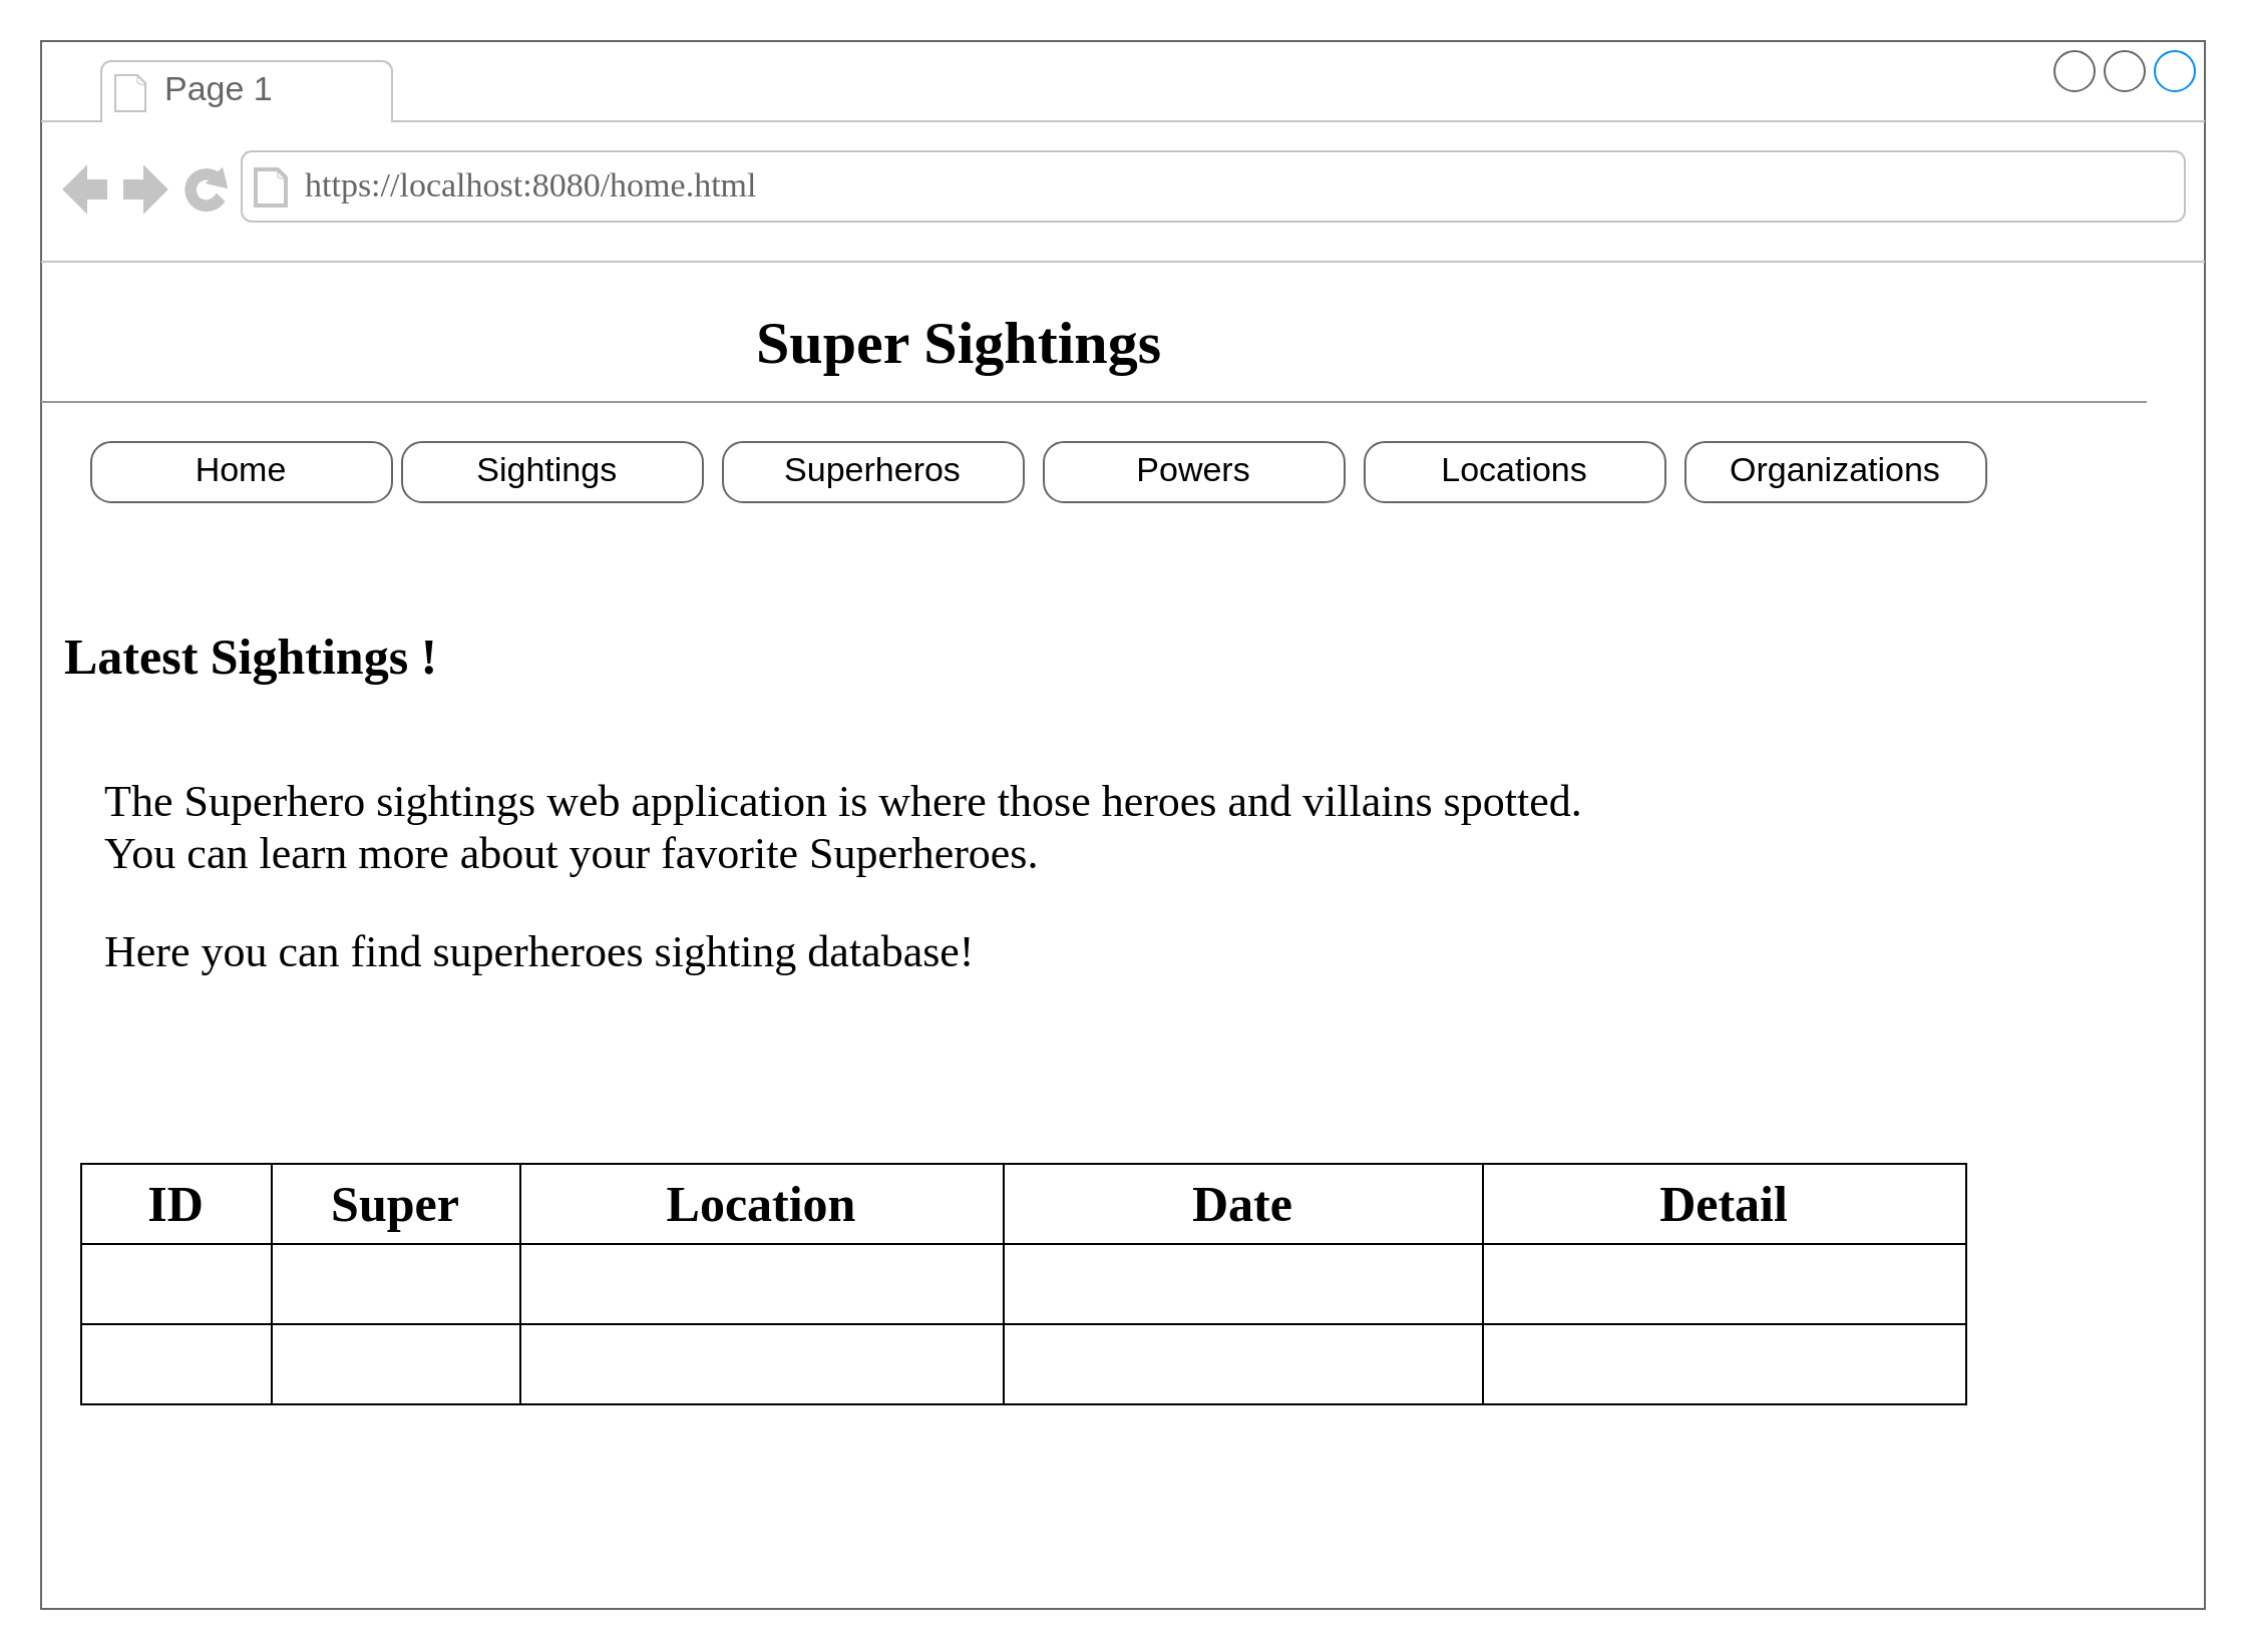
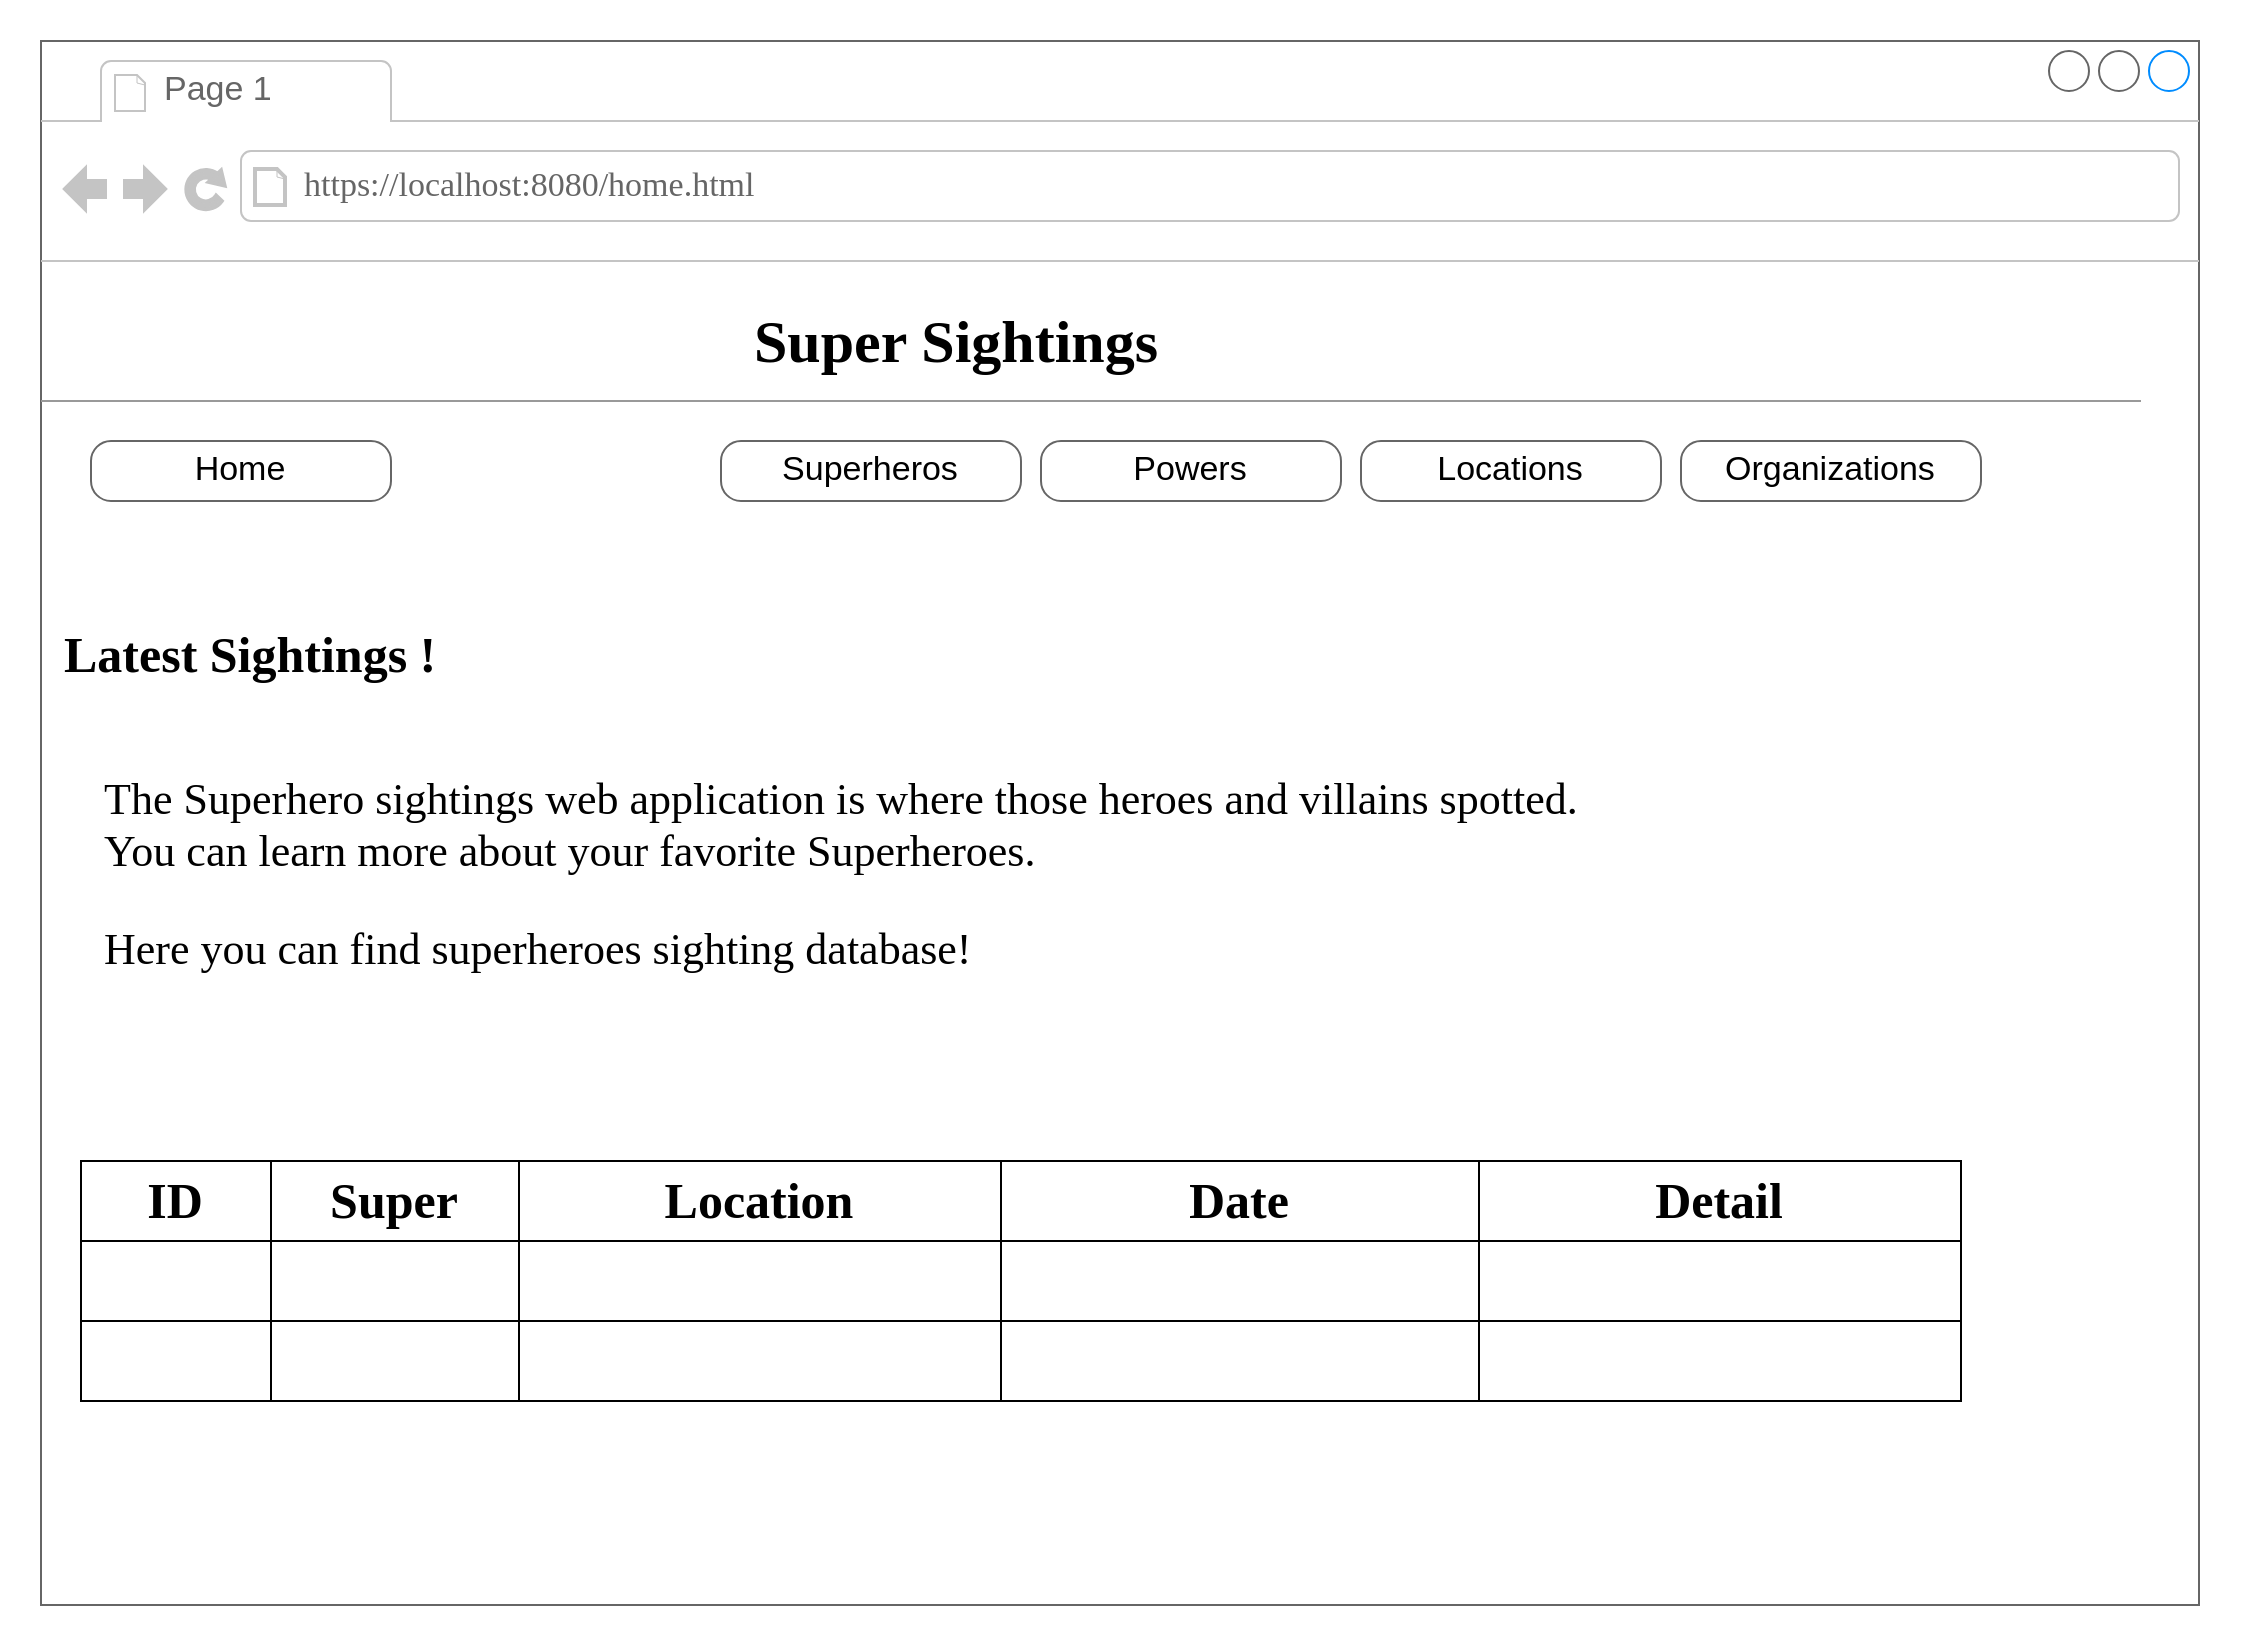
- <mxCell id="10" value="Sightings&amp;nbsp;" style="strokeWidth=1;shadow=0;dashed=0;align=center;html=1;shape=mxgraph.mockup.buttons.button;strokeColor=#666666;mainText=;buttonStyle=round;fontSize=17;fontStyle=0;fillColor=none;whiteSpace=wrap;rounded=0;labelBackgroundColor=none;" parent="2" vertex="1"><mxGeometry x="180" y="200" width="150" height="30" as="geometry" /></mxCell>
